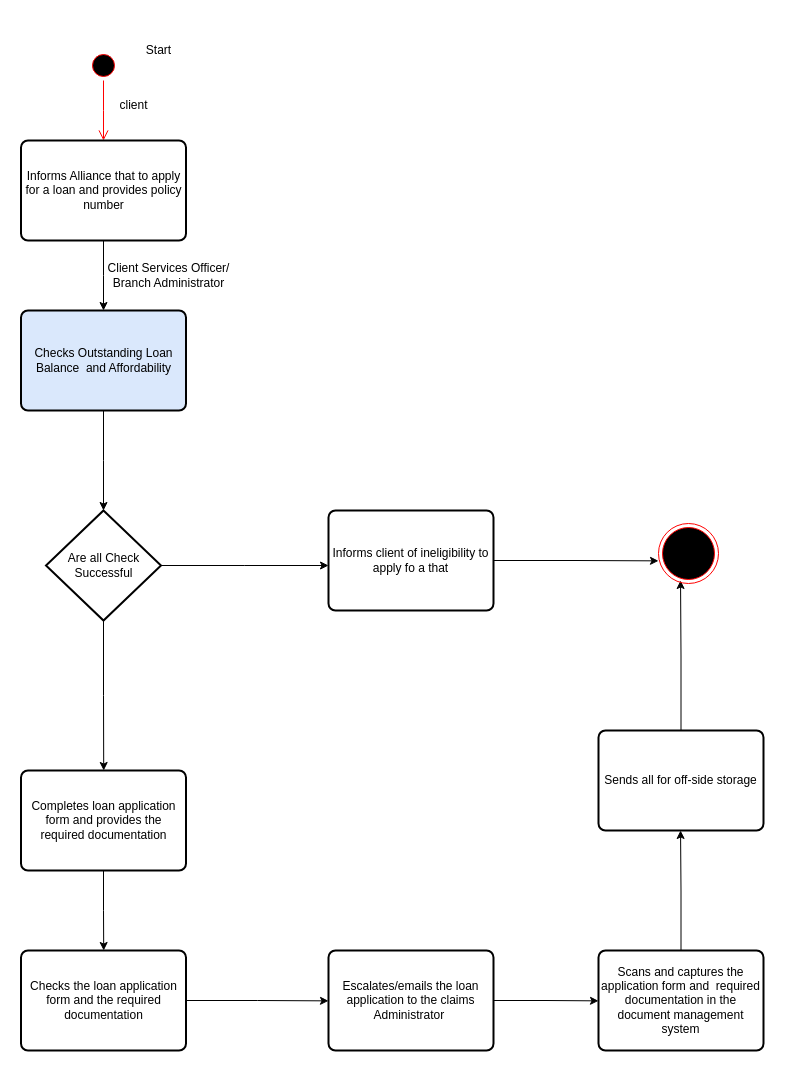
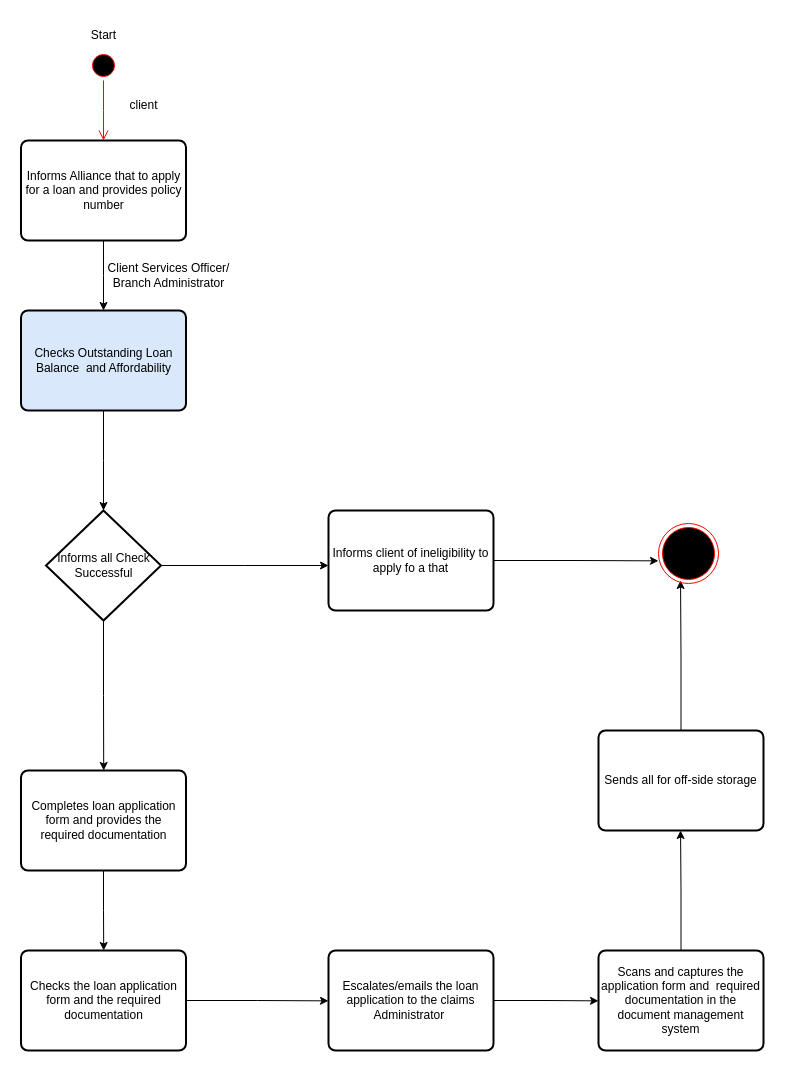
- <mxCell id="4" value="Start" style="text;html=1;align=center;verticalAlign=middle;resizable=0;points=[];autosize=1;strokeColor=none;fillColor=none;" vertex="1" parent="1"><mxGeometry x="133" y="35" width="50" height="30" as="geometry" /></mxCell>
+ <mxCell id="4" value="Start" style="text;html=1;align=center;verticalAlign=middle;resizable=0;points=[];autosize=1;strokeColor=none;fillColor=none;" vertex="1" parent="1"><mxGeometry x="78" y="20" width="50" height="30" as="geometry" /></mxCell>
- <mxCell id="7" value="client" style="text;html=1;align=center;verticalAlign=middle;resizable=0;points=[];autosize=1;strokeColor=none;fillColor=none;" vertex="1" parent="1"><mxGeometry x="108" y="90" width="50" height="30" as="geometry" /></mxCell>
+ <mxCell id="7" value="client" style="text;html=1;align=center;verticalAlign=middle;resizable=0;points=[];autosize=1;strokeColor=none;fillColor=none;" vertex="1" parent="1"><mxGeometry x="118" y="90" width="50" height="30" as="geometry" /></mxCell>
- <mxCell id="13" value="Are all Check Successful" style="strokeWidth=2;html=1;shape=mxgraph.flowchart.decision;whiteSpace=wrap;" vertex="1" parent="1"><mxGeometry x="45.5" y="510" width="115" height="110" as="geometry" /></mxCell>
+ <mxCell id="13" value="Informs all Check Successful" style="strokeWidth=2;html=1;shape=mxgraph.flowchart.decision;whiteSpace=wrap;" vertex="1" parent="1"><mxGeometry x="45.5" y="510" width="115" height="110" as="geometry" /></mxCell>
